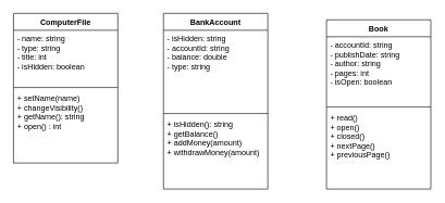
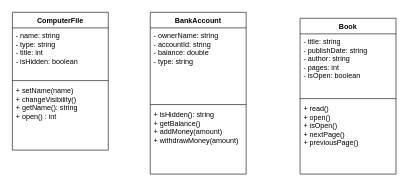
- <mxCell id="7" value="- isHidden: string&#10;- accountId: string&#10;- balance: double&#10;- type: string" style="text;strokeColor=none;fillColor=none;align=left;verticalAlign=top;spacingLeft=4;spacingRight=4;overflow=hidden;rotatable=0;points=[[0,0.5],[1,0.5]];portConstraint=eastwest;" vertex="1" parent="6"><mxGeometry y="26" width="160" height="124" as="geometry" /></mxCell>
+ <mxCell id="7" value="- ownerName: string&#10;- accountId: string&#10;- balance: double&#10;- type: string" style="text;strokeColor=none;fillColor=none;align=left;verticalAlign=top;spacingLeft=4;spacingRight=4;overflow=hidden;rotatable=0;points=[[0,0.5],[1,0.5]];portConstraint=eastwest;" vertex="1" parent="6"><mxGeometry y="26" width="160" height="124" as="geometry" /></mxCell>
- <mxCell id="11" value="- accountId: string&#10;- publishDate: string&#10;- author: string&#10;- pages: int&#10;- isOpen: boolean" style="text;strokeColor=none;fillColor=none;align=left;verticalAlign=top;spacingLeft=4;spacingRight=4;overflow=hidden;rotatable=0;points=[[0,0.5],[1,0.5]];portConstraint=eastwest;" vertex="1" parent="10"><mxGeometry y="26" width="160" height="104" as="geometry" /></mxCell>
+ <mxCell id="11" value="- title: string&#10;- publishDate: string&#10;- author: string&#10;- pages: int&#10;- isOpen: boolean" style="text;strokeColor=none;fillColor=none;align=left;verticalAlign=top;spacingLeft=4;spacingRight=4;overflow=hidden;rotatable=0;points=[[0,0.5],[1,0.5]];portConstraint=eastwest;" vertex="1" parent="10"><mxGeometry y="26" width="160" height="104" as="geometry" /></mxCell>
- <mxCell id="13" value="+ read()&#10;+ open()&#10;+ closed()&#10;+ nextPage()&#10;+ previousPage()&#10;" style="text;strokeColor=none;fillColor=none;align=left;verticalAlign=top;spacingLeft=4;spacingRight=4;overflow=hidden;rotatable=0;points=[[0,0.5],[1,0.5]];portConstraint=eastwest;" vertex="1" parent="10"><mxGeometry y="138" width="160" height="122" as="geometry" /></mxCell>
+ <mxCell id="13" value="+ read()&#10;+ open()&#10;+ isOpen()&#10;+ nextPage()&#10;+ previousPage()&#10;" style="text;strokeColor=none;fillColor=none;align=left;verticalAlign=top;spacingLeft=4;spacingRight=4;overflow=hidden;rotatable=0;points=[[0,0.5],[1,0.5]];portConstraint=eastwest;" vertex="1" parent="10"><mxGeometry y="138" width="160" height="122" as="geometry" /></mxCell>
